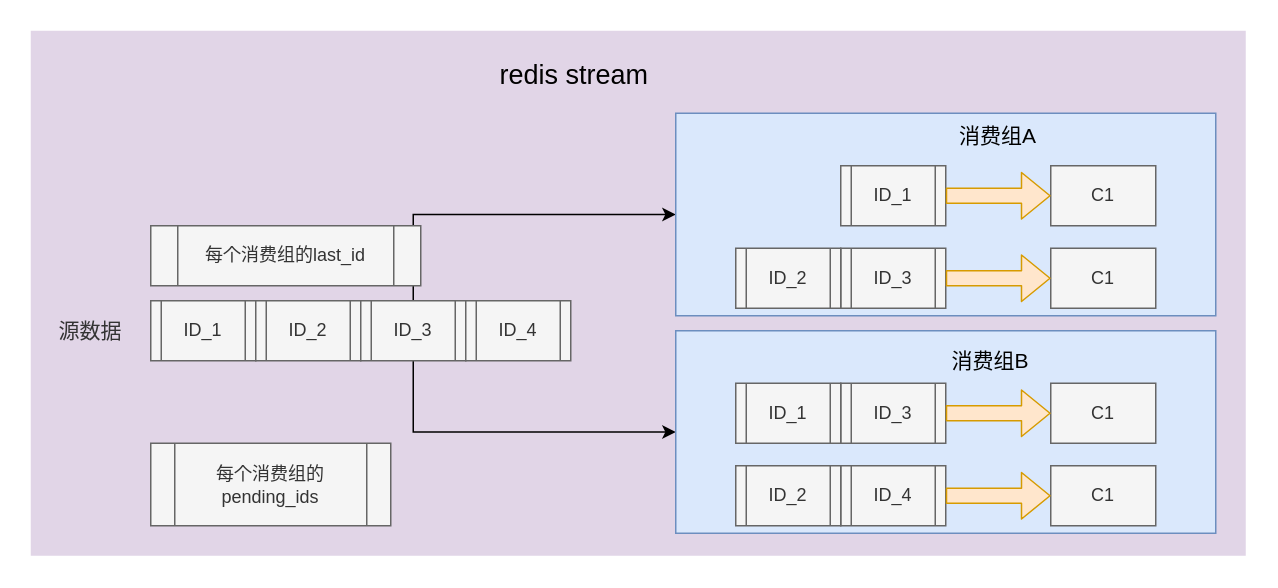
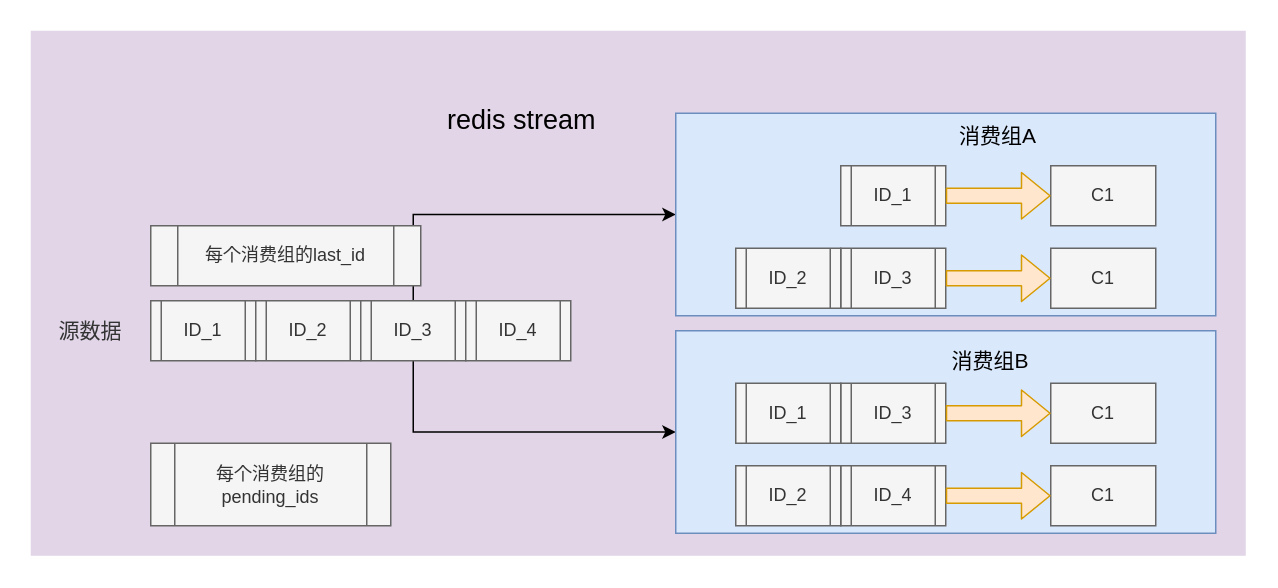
- <mxCell id="3" value="&lt;font style=&quot;font-size: 18px&quot;&gt;redis stream&lt;/font&gt;" style="text;html=1;strokeColor=none;fillColor=none;align=center;verticalAlign=middle;whiteSpace=wrap;rounded=0;" vertex="1" parent="1"><mxGeometry x="325" y="35" width="115" height="30" as="geometry" /></mxCell>
+ <mxCell id="3" value="&lt;font style=&quot;font-size: 18px&quot;&gt;redis stream&lt;/font&gt;" style="text;html=1;strokeColor=none;fillColor=none;align=center;verticalAlign=middle;whiteSpace=wrap;rounded=0;" vertex="1" parent="1"><mxGeometry x="290" y="65" width="115" height="30" as="geometry" /></mxCell>
